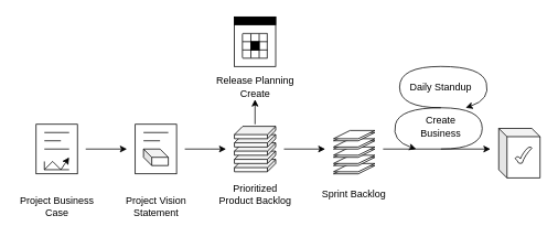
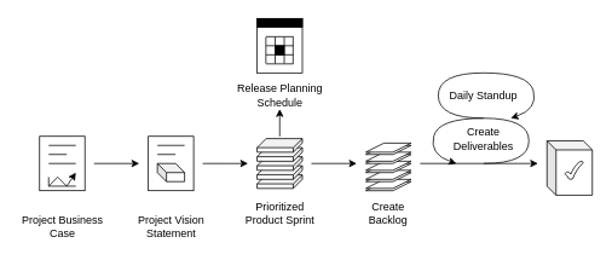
- <mxCell id="38" value="Release Planning Create" style="text;html=1;strokeColor=none;fillColor=none;align=center;verticalAlign=middle;whiteSpace=wrap;rounded=0;" parent="1" vertex="1"><mxGeometry x="240.5" y="90" width="135" height="30" as="geometry" /></mxCell>
+ <mxCell id="38" value="Release Planning Schedule" style="text;html=1;strokeColor=none;fillColor=none;align=center;verticalAlign=middle;whiteSpace=wrap;rounded=0;" parent="1" vertex="1"><mxGeometry x="240.5" y="90" width="135" height="30" as="geometry" /></mxCell>
- <mxCell id="60" value="Create Business" style="text;html=1;strokeColor=none;fillColor=none;align=center;verticalAlign=middle;whiteSpace=wrap;rounded=0;" parent="1" vertex="1"><mxGeometry x="493" y="137.5" width="80" height="30" as="geometry" /></mxCell>
+ <mxCell id="60" value="Create Deliverables" style="text;html=1;strokeColor=none;fillColor=none;align=center;verticalAlign=middle;whiteSpace=wrap;rounded=0;" parent="1" vertex="1"><mxGeometry x="493" y="137.5" width="80" height="30" as="geometry" /></mxCell>
- <mxCell id="34" value="Prioritized Product Backlog" style="text;html=1;strokeColor=none;fillColor=none;align=center;verticalAlign=middle;whiteSpace=wrap;rounded=0;" parent="1" vertex="1"><mxGeometry x="260.5" y="220" width="95" height="30" as="geometry" /></mxCell>
+ <mxCell id="34" value="Prioritized Product Sprint" style="text;html=1;strokeColor=none;fillColor=none;align=center;verticalAlign=middle;whiteSpace=wrap;rounded=0;" parent="1" vertex="1"><mxGeometry x="260.5" y="220" width="95" height="30" as="geometry" /></mxCell>
- <mxCell id="33" value="Sprint Backlog" style="text;html=1;strokeColor=none;fillColor=none;align=center;verticalAlign=middle;whiteSpace=wrap;rounded=0;" parent="1" vertex="1"><mxGeometry x="388" y="220" width="80" height="30" as="geometry" /></mxCell>
+ <mxCell id="33" value="Create Backlog" style="text;html=1;strokeColor=none;fillColor=none;align=center;verticalAlign=middle;whiteSpace=wrap;rounded=0;" parent="1" vertex="1"><mxGeometry x="388" y="220" width="80" height="30" as="geometry" /></mxCell>
